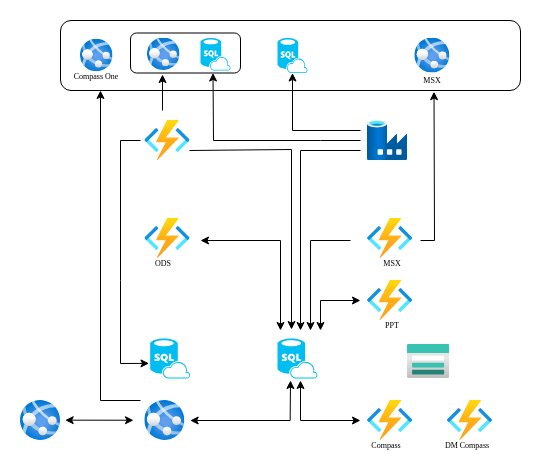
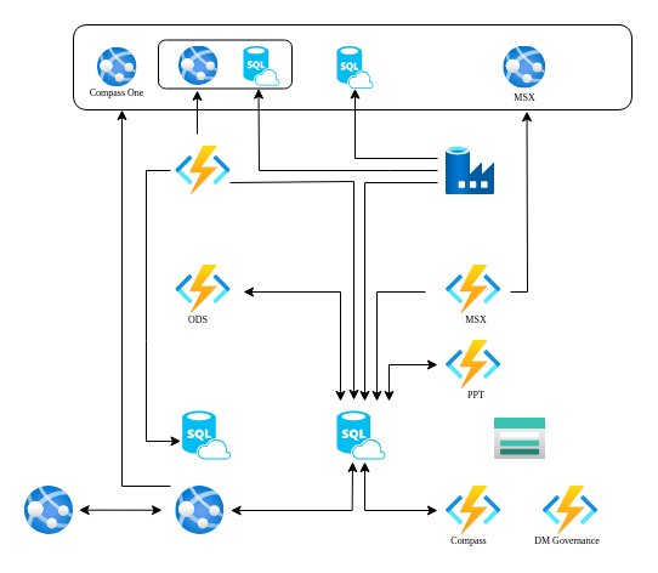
- <mxCell id="37" value="DM Compass" style="text;html=1;strokeColor=none;fillColor=none;align=center;verticalAlign=middle;whiteSpace=wrap;rounded=0;fontSize=8;fontFamily=Tahoma;" vertex="1" parent="35"><mxGeometry y="40" width="60" height="10" as="geometry" /></mxCell>
+ <mxCell id="37" value="DM Governance" style="text;html=1;strokeColor=none;fillColor=none;align=center;verticalAlign=middle;whiteSpace=wrap;rounded=0;fontSize=8;fontFamily=Tahoma;" vertex="1" parent="35"><mxGeometry y="40" width="60" height="10" as="geometry" /></mxCell>
